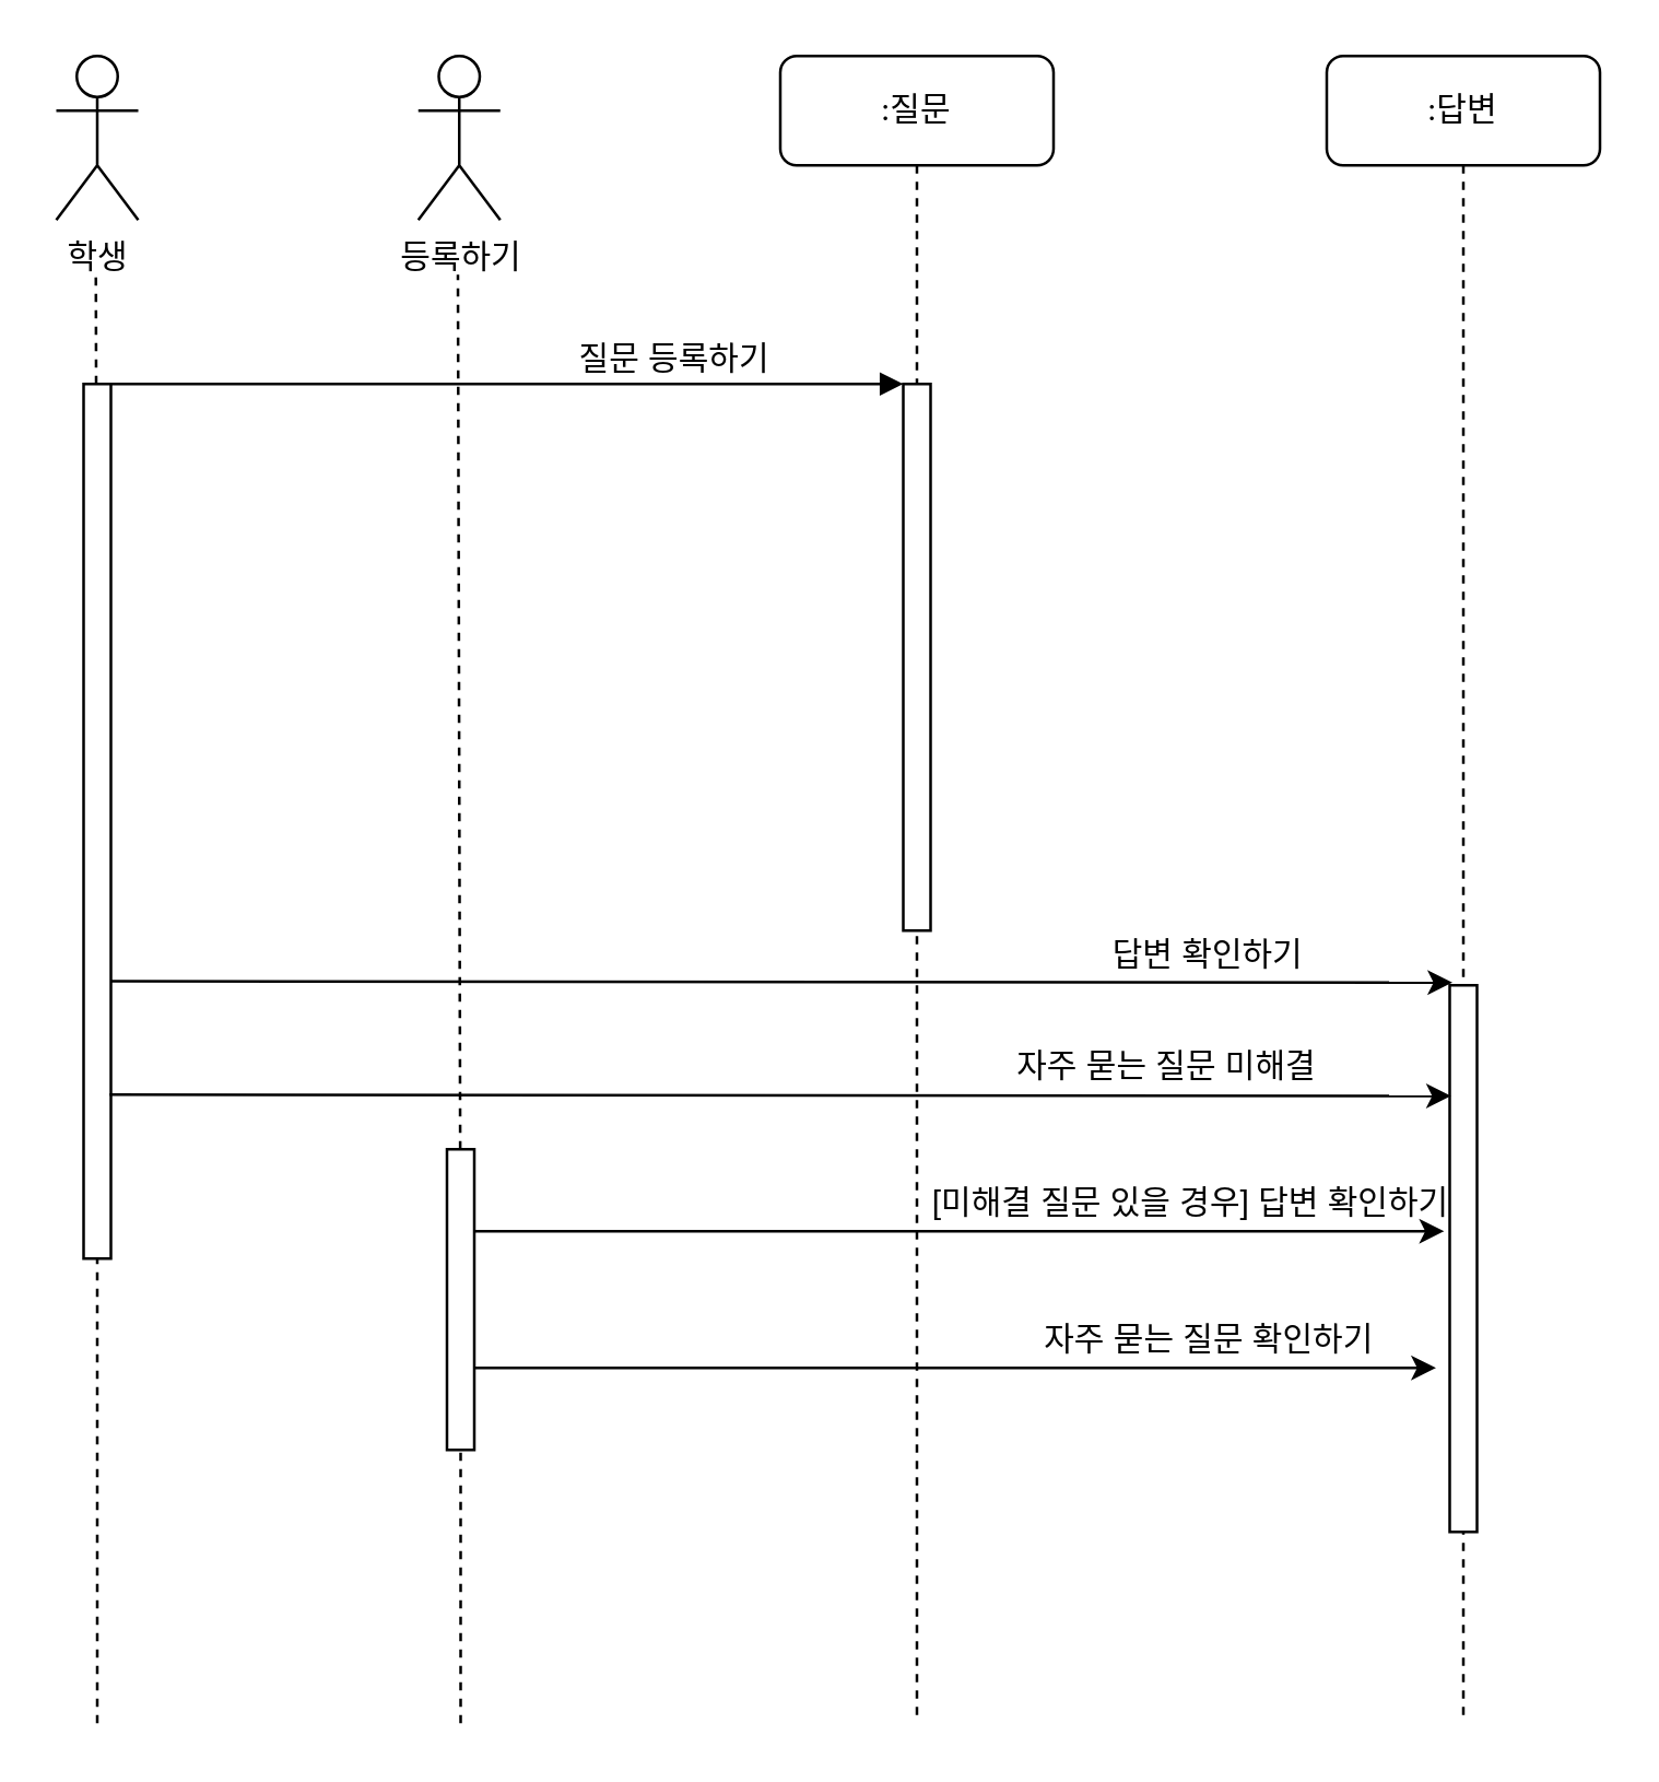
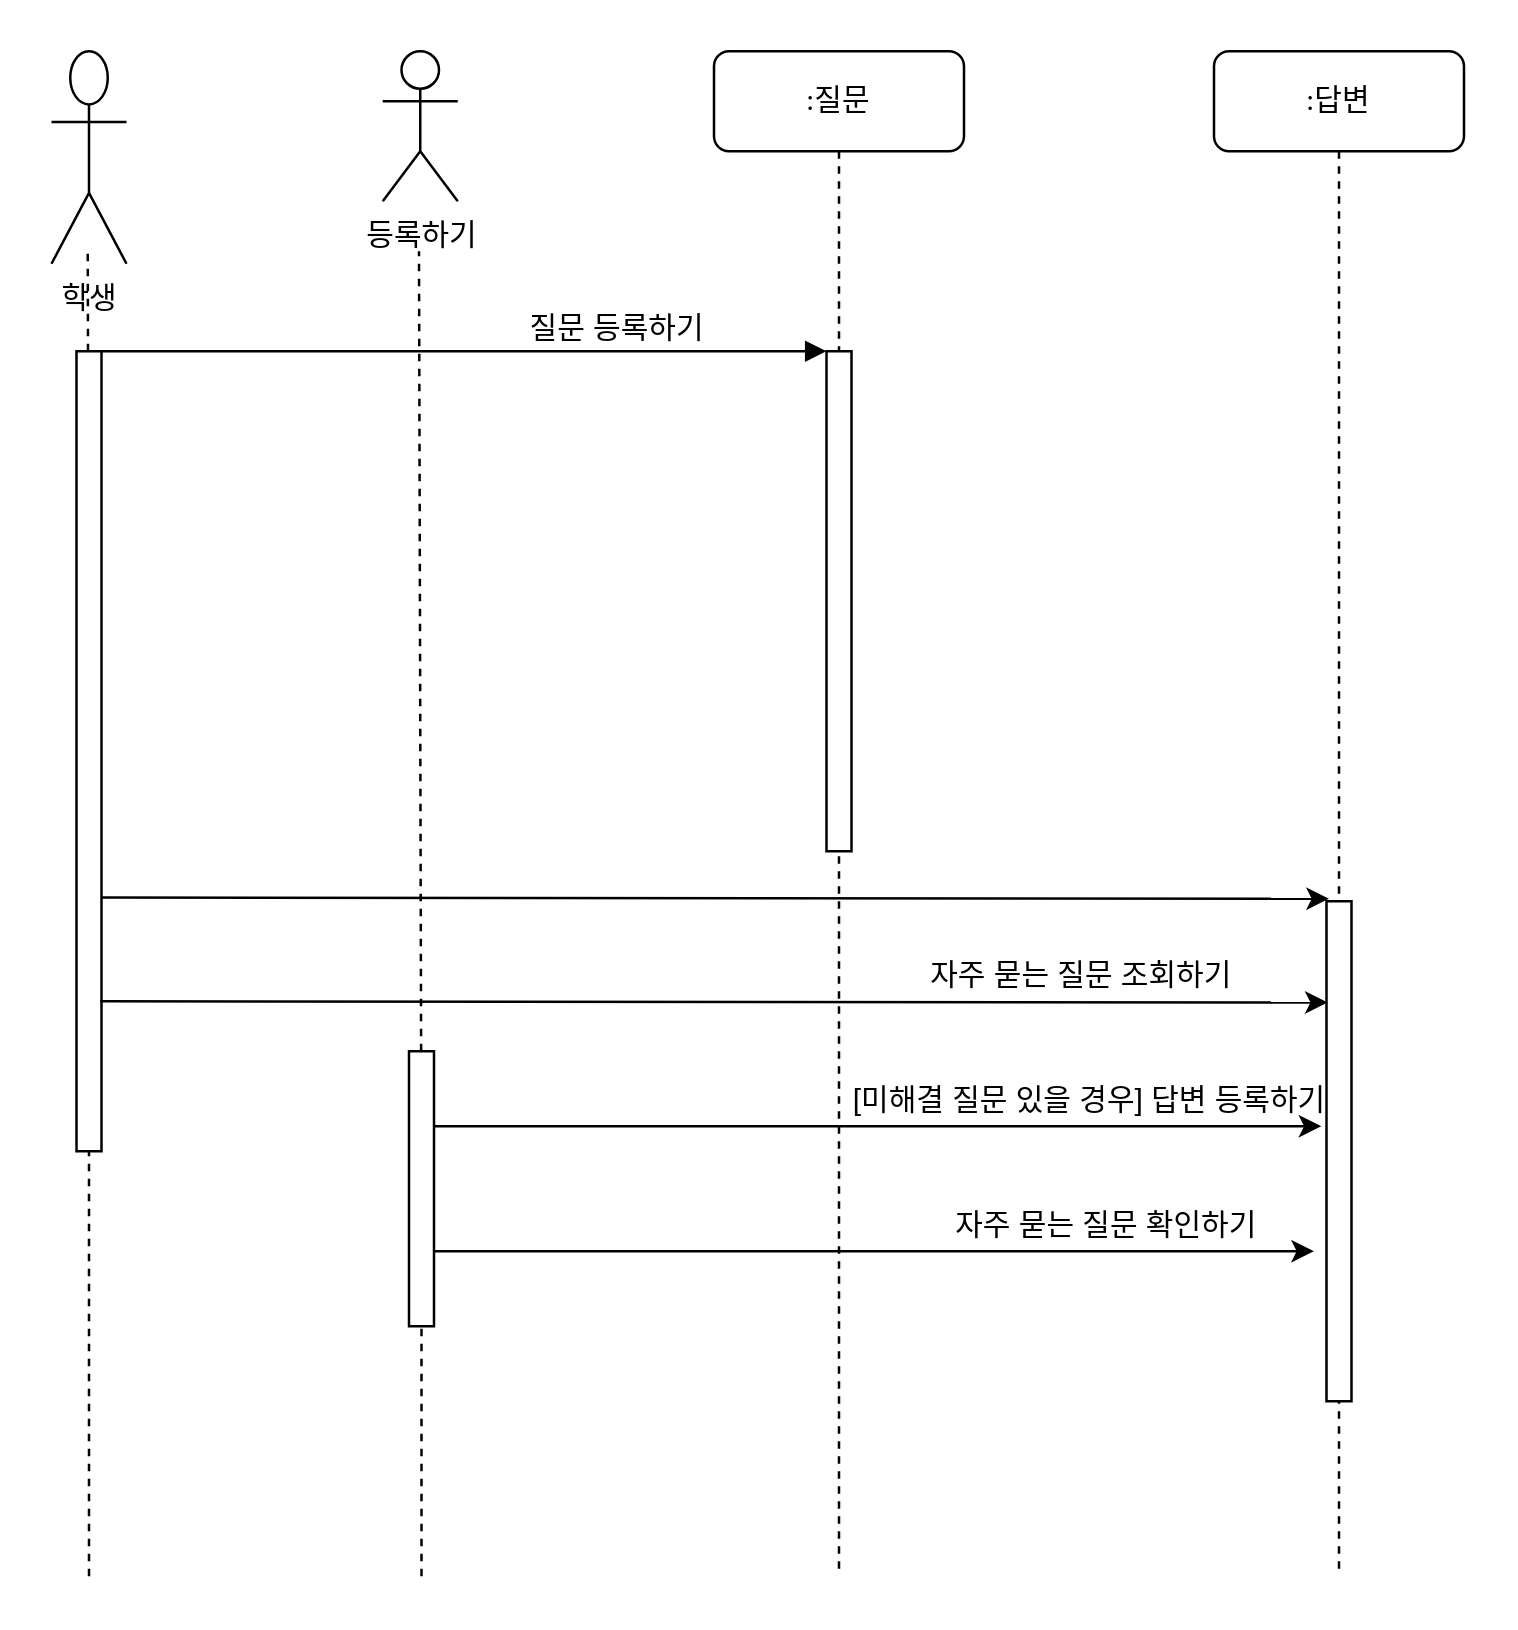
- <mxCell id="6" value="학생" style="shape=umlActor;verticalLabelPosition=bottom;labelBackgroundColor=#ffffff;verticalAlign=top;html=1;outlineConnect=0;" parent="1" vertex="1"><mxGeometry x="20" y="20" width="30" height="60" as="geometry" /></mxCell>
+ <mxCell id="6" value="학생" style="shape=umlActor;verticalLabelPosition=bottom;labelBackgroundColor=#ffffff;verticalAlign=top;html=1;outlineConnect=0;" parent="1" vertex="1"><mxGeometry x="20" y="20" width="30" height="85" as="geometry" /></mxCell>
- <mxCell id="17" value="답변 확인하기" style="text;html=1;resizable=0;points=[];autosize=1;align=left;verticalAlign=top;spacingTop=-4;" parent="1" vertex="1"><mxGeometry x="405" y="338.5" width="80" height="20" as="geometry" /></mxCell>
- <mxCell id="21" value="자주 묻는 질문 미해결" style="text;html=1;resizable=0;points=[];autosize=1;align=left;verticalAlign=top;spacingTop=-4;" parent="1" vertex="1"><mxGeometry x="369.5" y="380" width="130" height="20" as="geometry" /></mxCell>
+ <mxCell id="21" value="자주 묻는 질문 조회하기" style="text;html=1;resizable=0;points=[];autosize=1;align=left;verticalAlign=top;spacingTop=-4;" parent="1" vertex="1"><mxGeometry x="369.5" y="380" width="130" height="20" as="geometry" /></mxCell>
- <mxCell id="15" value="[미해결 질문 있을 경우] 답변 확인하기" style="text;html=1;resizable=0;points=[];autosize=1;align=left;verticalAlign=top;spacingTop=-4;" parent="1" vertex="1"><mxGeometry x="338.5" y="430" width="190" height="20" as="geometry" /></mxCell>
+ <mxCell id="15" value="[미해결 질문 있을 경우] 답변 등록하기" style="text;html=1;resizable=0;points=[];autosize=1;align=left;verticalAlign=top;spacingTop=-4;" parent="1" vertex="1"><mxGeometry x="338.5" y="430" width="190" height="20" as="geometry" /></mxCell>
